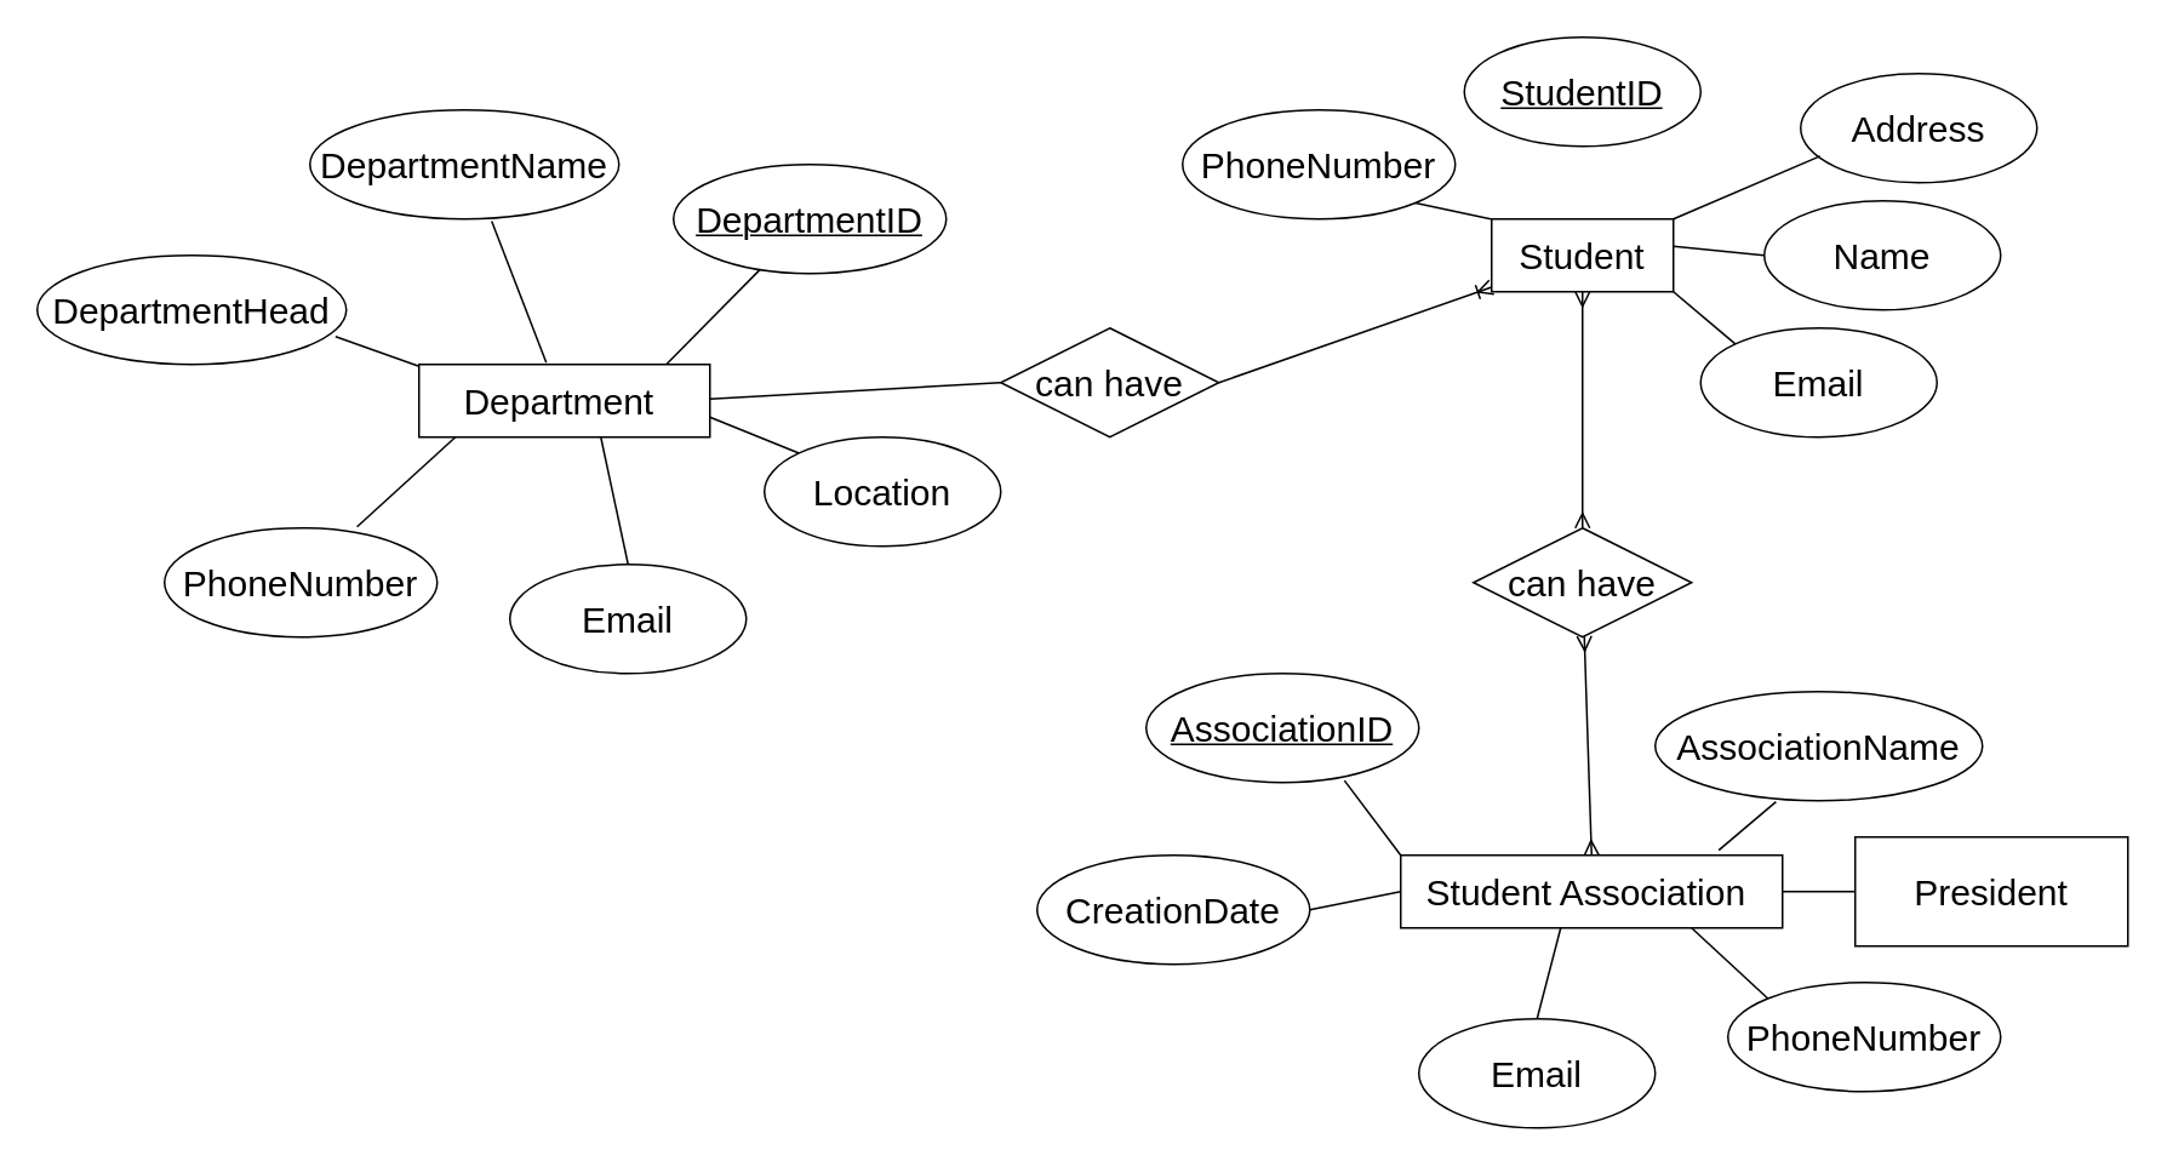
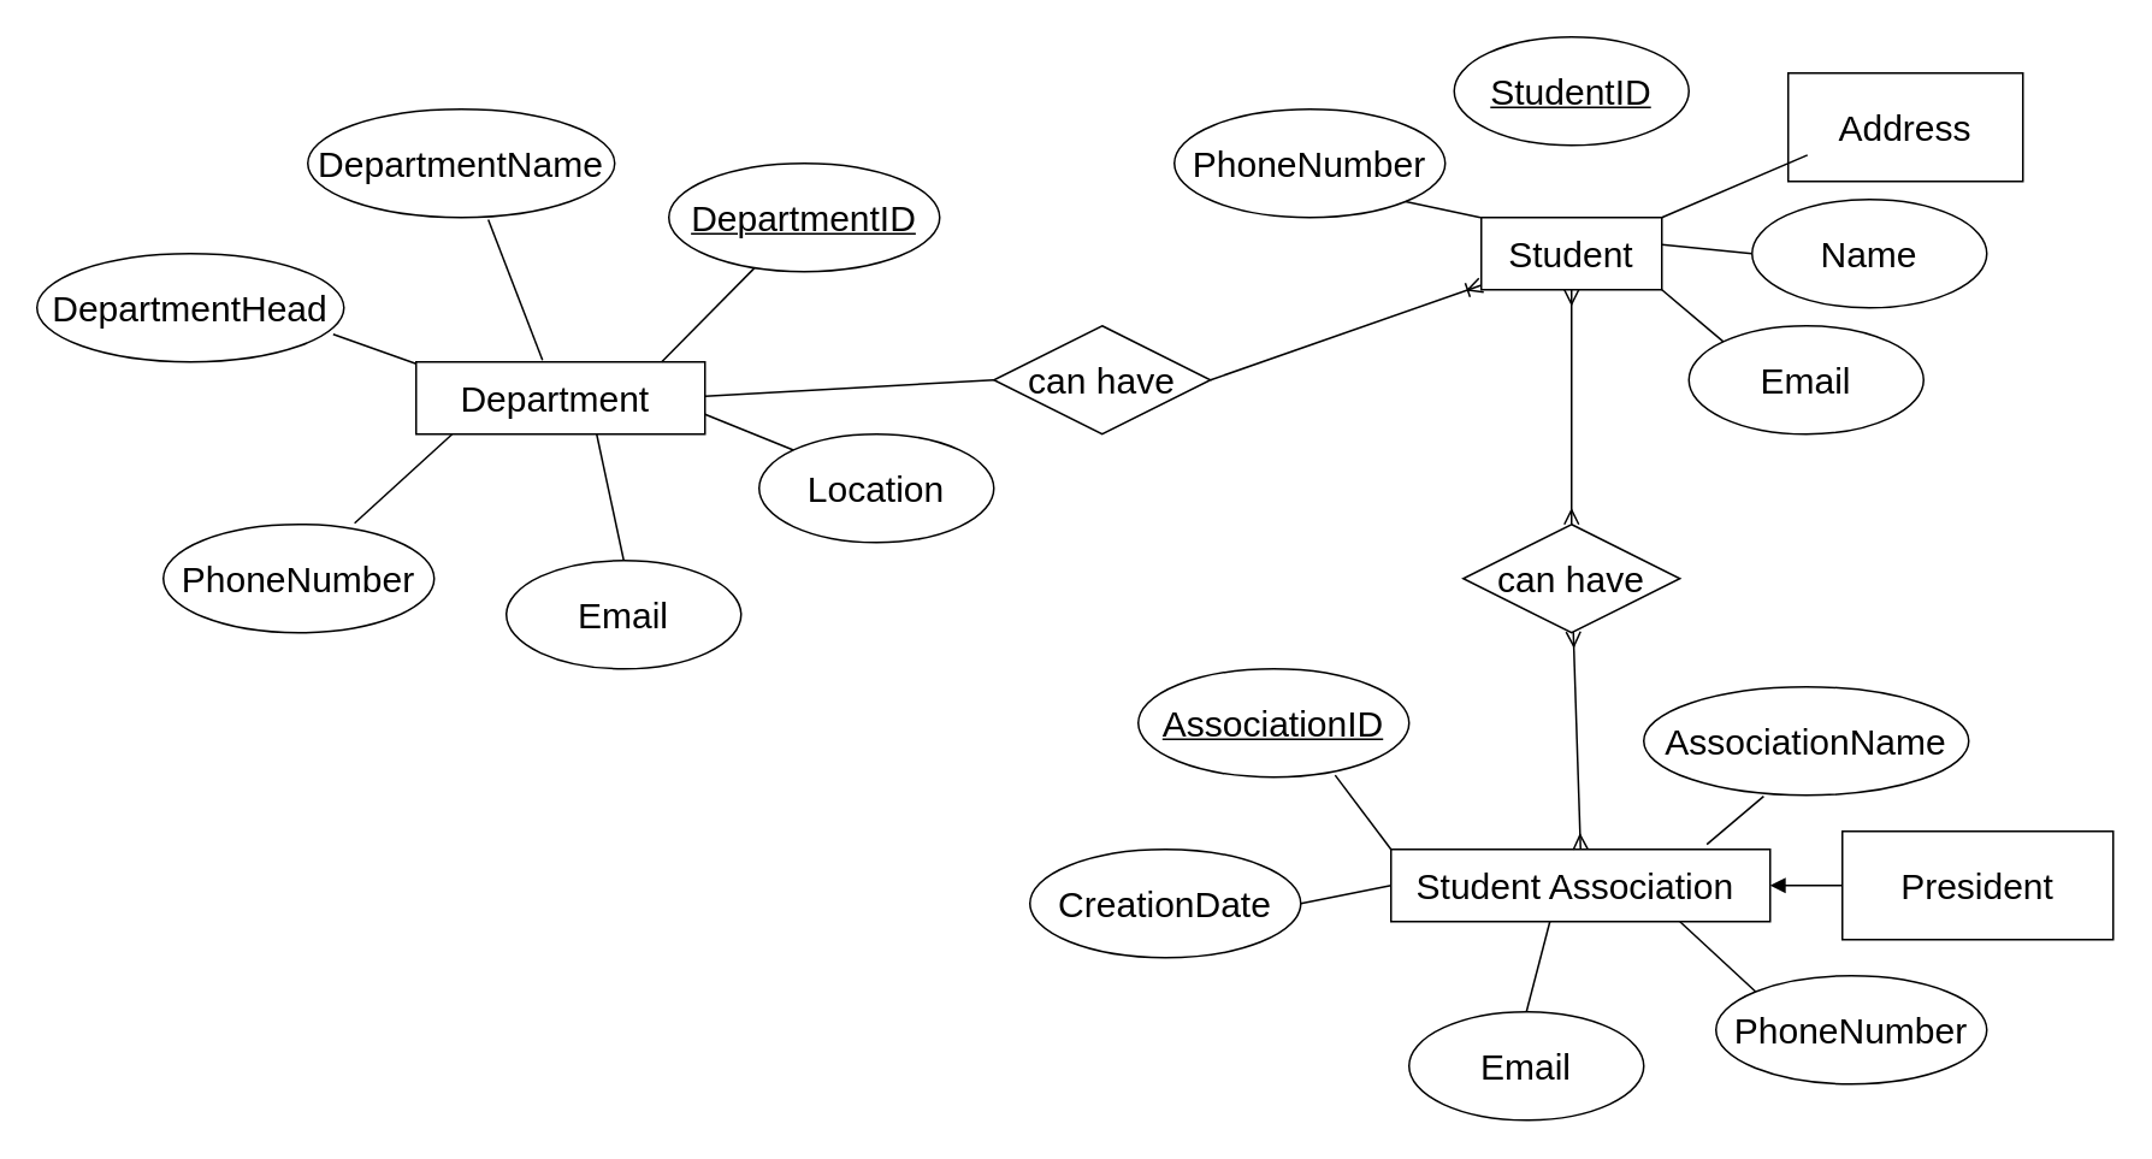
- <mxCell id="6" value="&lt;font style=&quot;font-size: 20px;&quot;&gt;Address&lt;/font&gt;" style="ellipse;whiteSpace=wrap;html=1;align=center;" parent="1" vertex="1"><mxGeometry x="990" y="40" width="130" height="60" as="geometry" /></mxCell>
+ <mxCell id="6" value="&lt;font style=&quot;font-size: 20px;&quot;&gt;Address&lt;/font&gt;" style="whiteSpace=wrap;html=1;align=center;rounded=0;" parent="1" vertex="1"><mxGeometry x="990" y="40" width="130" height="60" as="geometry" /></mxCell>
- <mxCell id="25" value="" style="endArrow=none;html=1;rounded=0;entryX=1;entryY=0.5;entryDx=0;entryDy=0;exitX=0;exitY=0.5;exitDx=0;exitDy=0;" parent="1" source="20" target="14" edge="1"><mxGeometry width="50" height="50" relative="1" as="geometry"><mxPoint x="1020.75" y="504.5" as="sourcePoint" /><mxPoint x="979.25" y="495.5" as="targetPoint" /></mxGeometry></mxCell>
+ <mxCell id="25" value="" style="endArrow=block;html=1;rounded=0;entryX=1;entryY=0.5;entryDx=0;entryDy=0;exitX=0;exitY=0.5;exitDx=0;exitDy=0;" parent="1" source="20" target="14" edge="1"><mxGeometry width="50" height="50" relative="1" as="geometry"><mxPoint x="1020.75" y="504.5" as="sourcePoint" /><mxPoint x="979.25" y="495.5" as="targetPoint" /></mxGeometry></mxCell>
